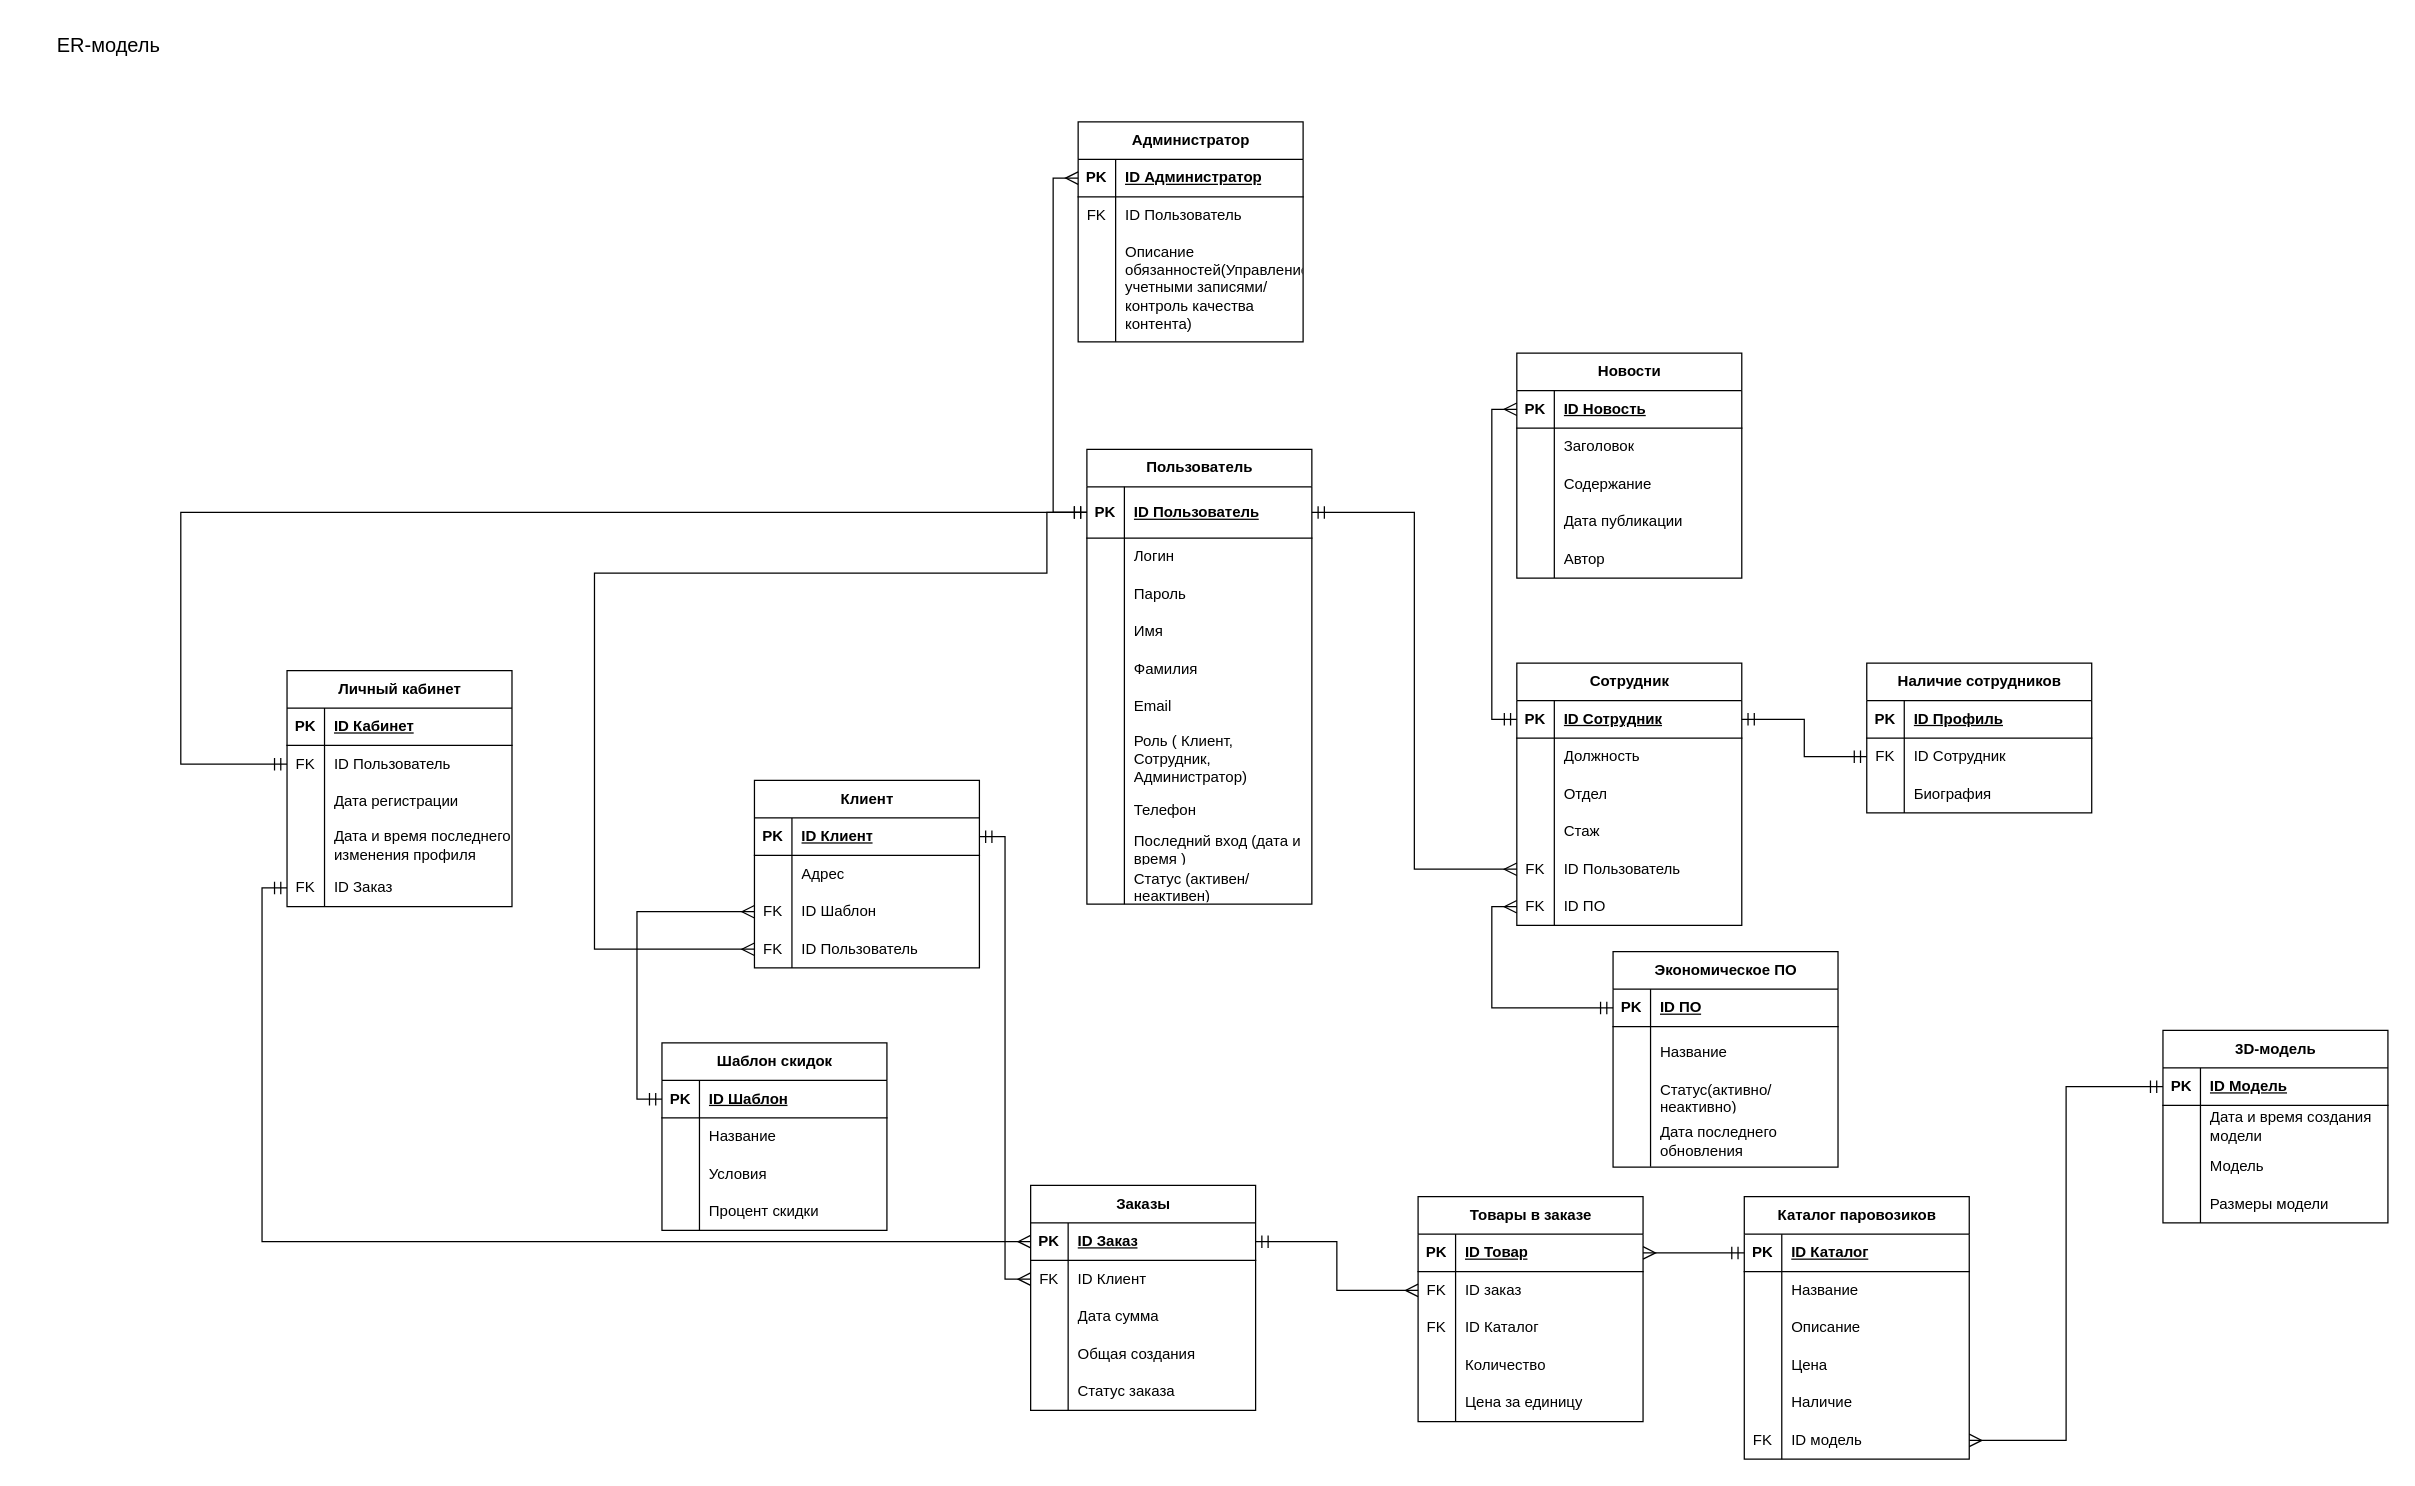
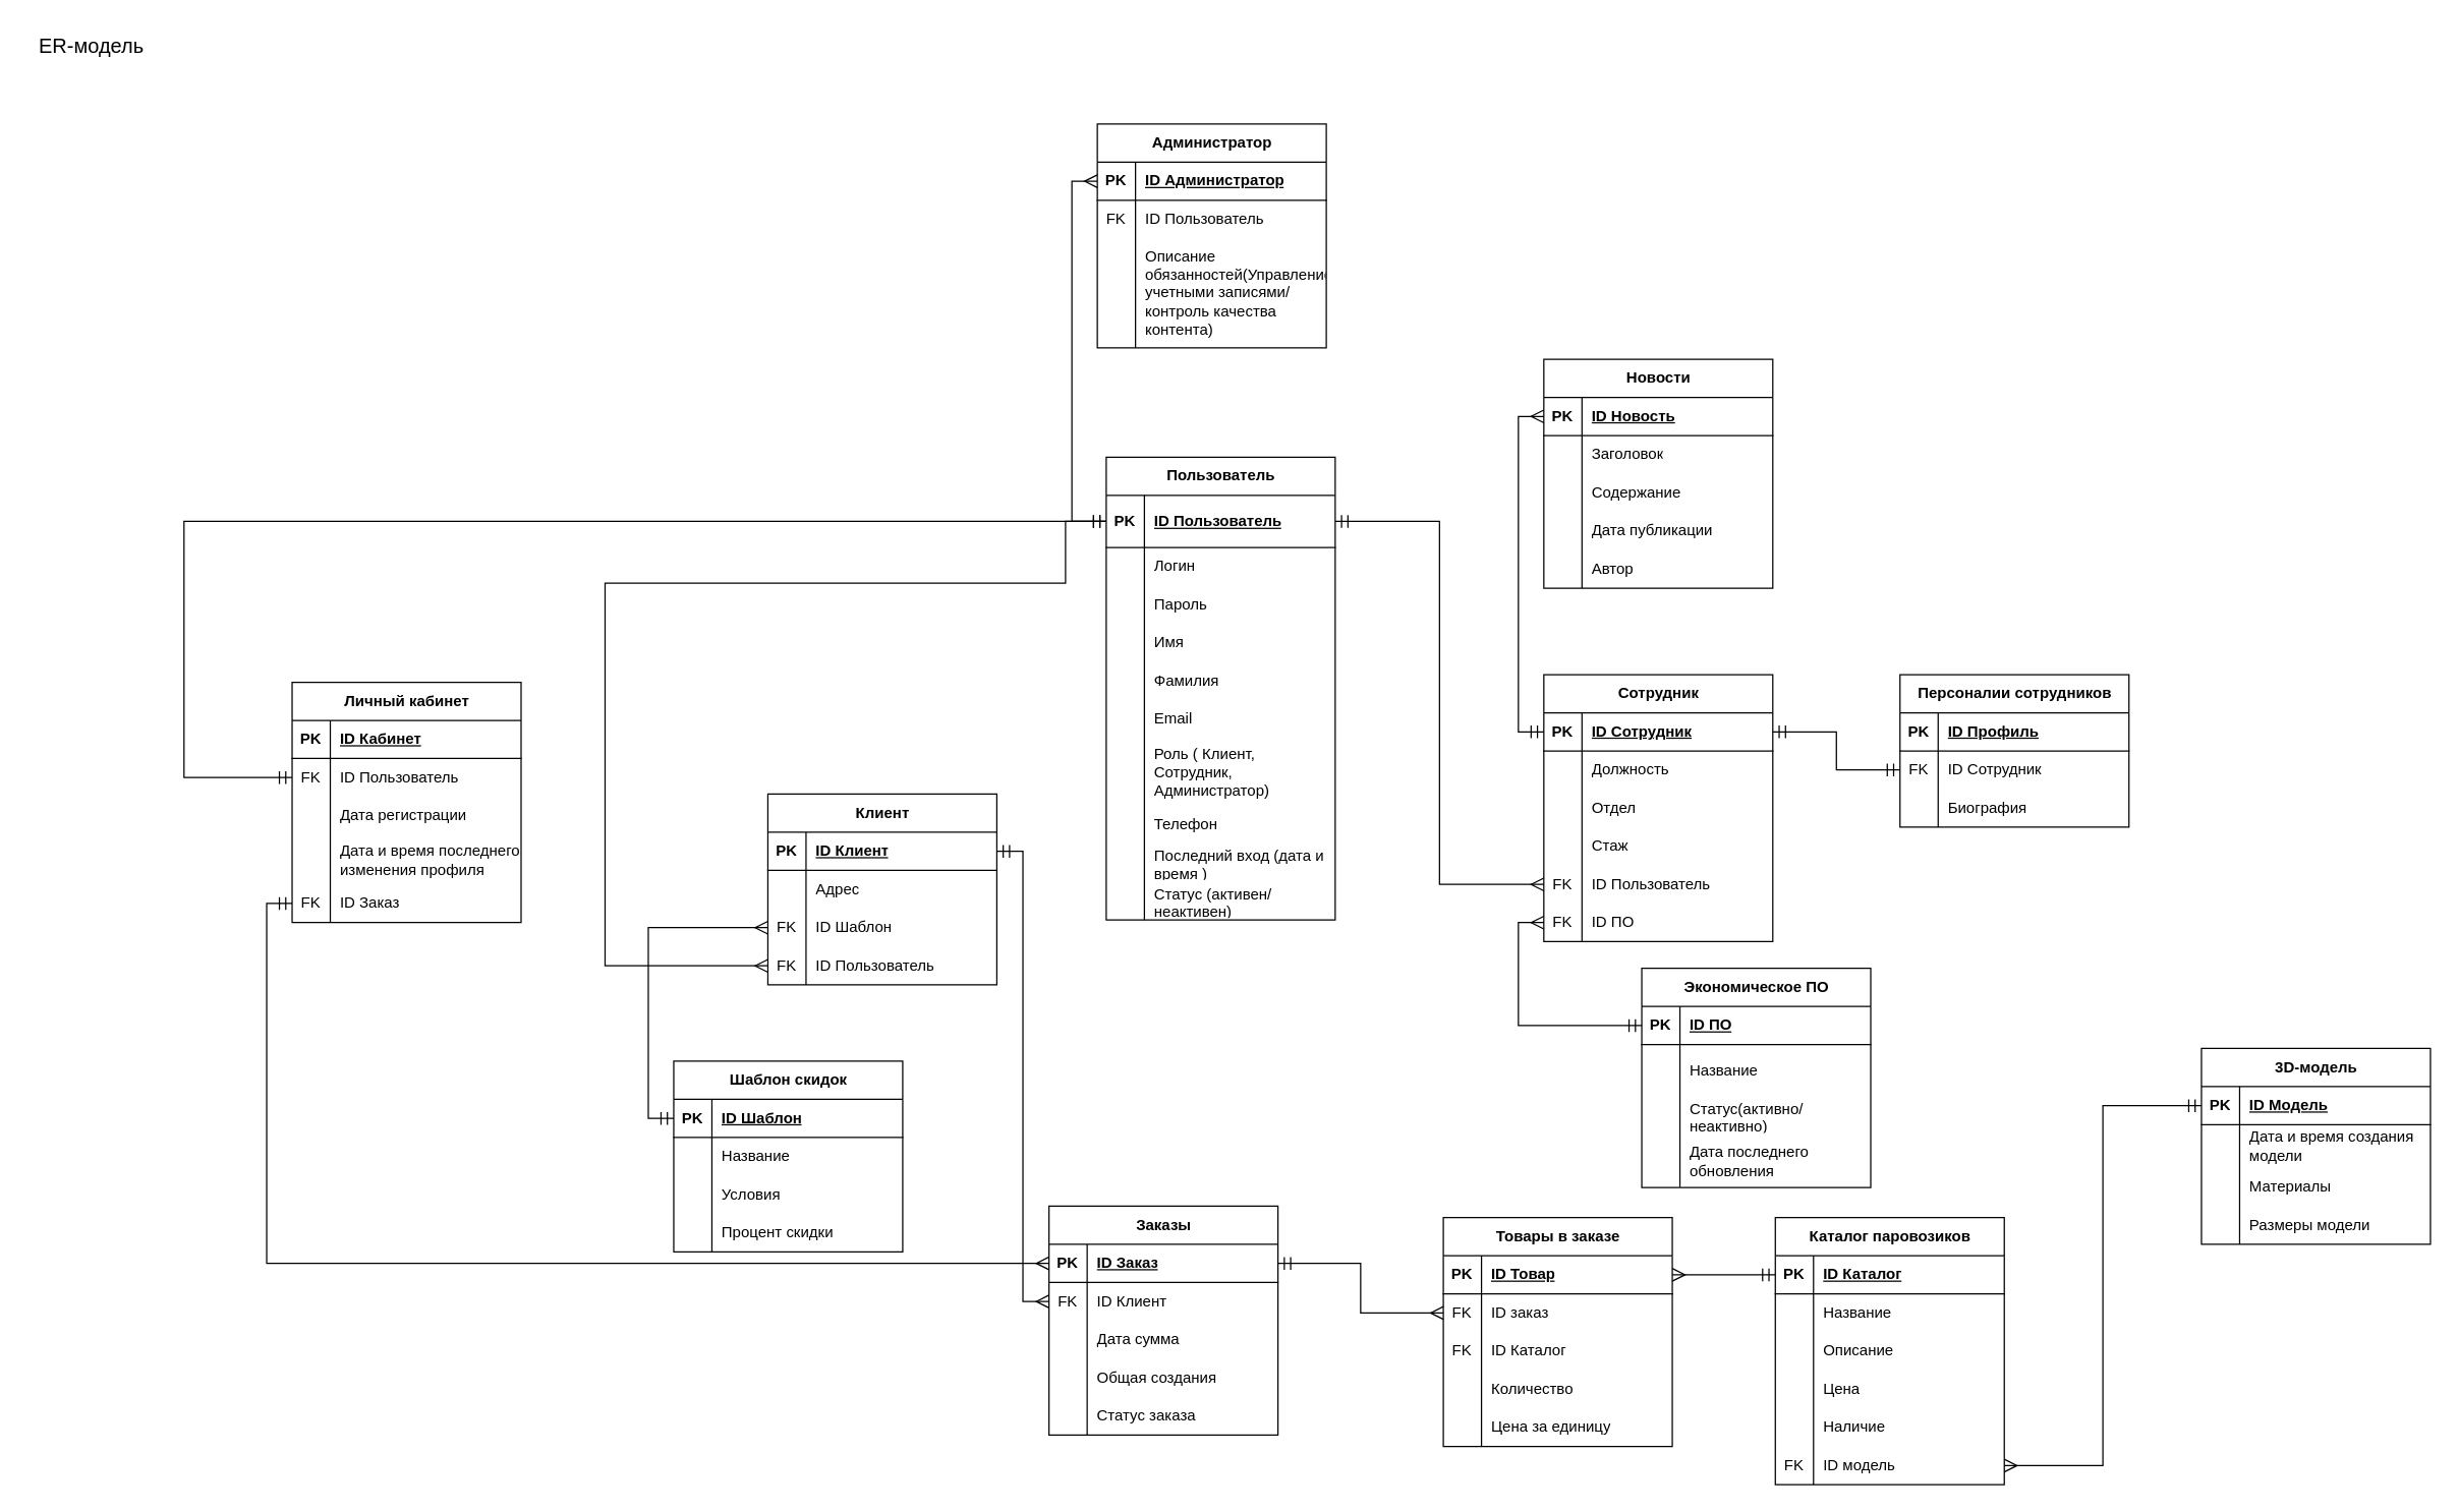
- <mxCell id="207" value="ER-модель" style="text;html=1;align=center;verticalAlign=middle;resizable=0;points=[];autosize=1;strokeColor=none;fillColor=none;fontSize=16;" vertex="1" parent="1"><mxGeometry x="35.5" y="20.5" width="100" height="31" as="geometry" /></mxCell>
+ <mxCell id="207" value="ER-модель" style="text;html=1;align=center;verticalAlign=middle;resizable=0;points=[];autosize=1;strokeColor=none;fillColor=none;fontSize=16;" vertex="1" parent="1"><mxGeometry x="20.5" y="20.5" width="100" height="31" as="geometry" /></mxCell>
- <mxCell id="161" value="Наличие сотрудников" style="shape=table;startSize=30;container=1;collapsible=1;childLayout=tableLayout;fixedRows=1;rowLines=0;fontStyle=1;align=center;resizeLast=1;html=1;" vertex="1" parent="1"><mxGeometry x="1493" y="530" width="180" height="120" as="geometry" /></mxCell>
+ <mxCell id="161" value="Персоналии сотрудников" style="shape=table;startSize=30;container=1;collapsible=1;childLayout=tableLayout;fixedRows=1;rowLines=0;fontStyle=1;align=center;resizeLast=1;html=1;" vertex="1" parent="1"><mxGeometry x="1493" y="530" width="180" height="120" as="geometry" /></mxCell>
- <mxCell id="217" value="Модель" style="shape=partialRectangle;connectable=0;fillColor=none;top=0;left=0;bottom=0;right=0;align=left;spacingLeft=6;overflow=hidden;whiteSpace=wrap;html=1;" vertex="1" parent="215"><mxGeometry x="30" width="150" height="30" as="geometry"><mxRectangle width="150" height="30" as="alternateBounds" /></mxGeometry></mxCell>
+ <mxCell id="217" value="Материалы" style="shape=partialRectangle;connectable=0;fillColor=none;top=0;left=0;bottom=0;right=0;align=left;spacingLeft=6;overflow=hidden;whiteSpace=wrap;html=1;" vertex="1" parent="215"><mxGeometry x="30" width="150" height="30" as="geometry"><mxRectangle width="150" height="30" as="alternateBounds" /></mxGeometry></mxCell>
